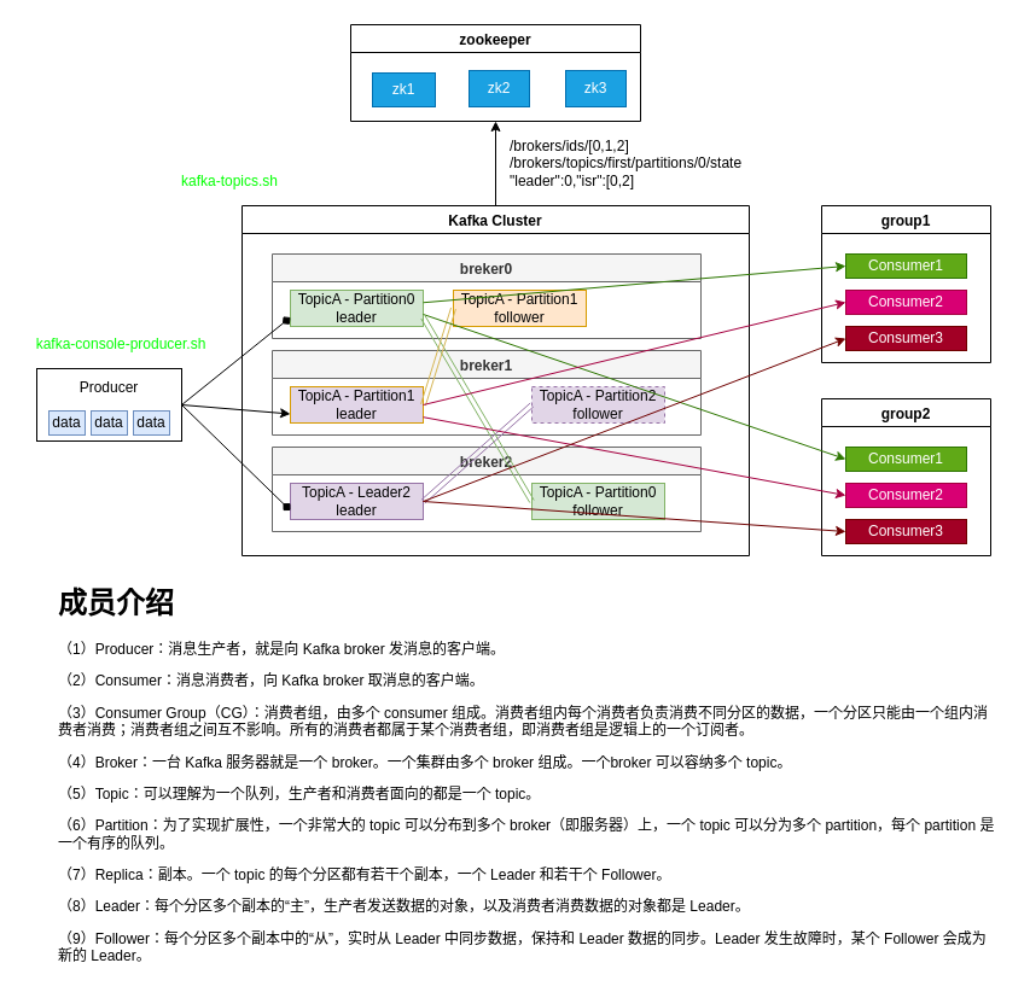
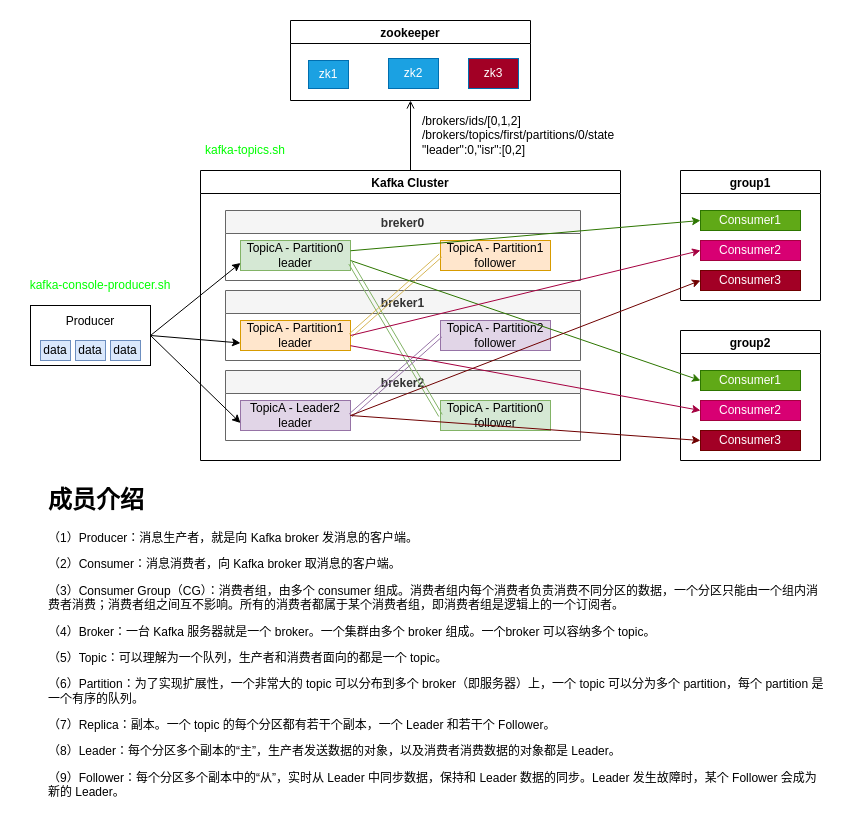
- <mxCell id="40" value="zk3" style="rounded=0;whiteSpace=wrap;html=1;fillColor=#1ba1e2;fontColor=#ffffff;strokeColor=#006EAF;" parent="37" vertex="1"><mxGeometry x="178" y="38" width="50" height="30" as="geometry" /></mxCell>
+ <mxCell id="40" value="zk3" style="rounded=0;whiteSpace=wrap;html=1;fillColor=#a20025;fontColor=#ffffff;strokeColor=#006EAF;" parent="37" vertex="1"><mxGeometry x="178" y="38" width="50" height="30" as="geometry" /></mxCell>
- <mxCell id="38" value="zk1" style="rounded=0;whiteSpace=wrap;html=1;fillColor=#1ba1e2;fontColor=#ffffff;strokeColor=#006EAF;" parent="37" vertex="1"><mxGeometry x="18" y="40" width="52" height="28" as="geometry" /></mxCell>
+ <mxCell id="38" value="zk1" style="rounded=0;whiteSpace=wrap;html=1;fillColor=#1ba1e2;fontColor=#ffffff;strokeColor=#006EAF;" parent="37" vertex="1"><mxGeometry x="18" y="40" width="40" height="28" as="geometry" /></mxCell>
- <mxCell id="2" value="" style="rounded=0;orthogonalLoop=1;jettySize=auto;html=1;elbow=vertical;exitX=0.5;exitY=0;exitDx=0;exitDy=0;entryX=0.5;entryY=1;entryDx=0;entryDy=0;" parent="1" source="3" target="37" edge="1"><mxGeometry relative="1" as="geometry" /></mxCell>
+ <mxCell id="2" value="" style="rounded=0;orthogonalLoop=1;jettySize=auto;html=1;elbow=vertical;exitX=0.5;exitY=0;exitDx=0;exitDy=0;entryX=0.5;entryY=1;entryDx=0;entryDy=0;endArrow=open;" parent="1" source="3" target="37" edge="1"><mxGeometry relative="1" as="geometry" /></mxCell>
- <mxCell id="44" value="kafka-topics.sh" style="text;html=1;strokeColor=none;fillColor=none;align=center;verticalAlign=middle;whiteSpace=wrap;rounded=0;shadow=1;fontColor=#00FF00;" parent="1" vertex="1"><mxGeometry x="135" y="140" width="110" height="20" as="geometry" /></mxCell>
+ <mxCell id="44" value="kafka-topics.sh" style="text;html=1;strokeColor=none;fillColor=none;align=center;verticalAlign=middle;whiteSpace=wrap;rounded=0;shadow=1;fontColor=#00FF00;" parent="1" vertex="1"><mxGeometry x="190" y="140" width="110" height="20" as="geometry" /></mxCell>
- <mxCell id="6" value="TopicA - Partition1&lt;br&gt;follower" style="rounded=0;whiteSpace=wrap;html=1;fillColor=#ffe6cc;strokeColor=#d79b00;" parent="4" vertex="1"><mxGeometry x="150" y="30" width="110" height="30" as="geometry" /></mxCell>
+ <mxCell id="6" value="TopicA - Partition1&lt;br&gt;follower" style="rounded=0;whiteSpace=wrap;html=1;fillColor=#ffe6cc;strokeColor=#d79b00;" parent="4" vertex="1"><mxGeometry x="215" y="30" width="110" height="30" as="geometry" /></mxCell>
- <mxCell id="20" value="" style="endArrow=diamond;html=1;rounded=0;entryX=0;entryY=0.75;entryDx=0;entryDy=0;exitX=1;exitY=0.5;exitDx=0;exitDy=0;" parent="1" source="16" target="5" edge="1"><mxGeometry width="50" height="50" relative="1" as="geometry"><mxPoint x="70" y="490" as="sourcePoint" /><mxPoint x="120" y="440" as="targetPoint" /></mxGeometry></mxCell>
+ <mxCell id="20" value="" style="endArrow=classic;html=1;rounded=0;entryX=0;entryY=0.75;entryDx=0;entryDy=0;exitX=1;exitY=0.5;exitDx=0;exitDy=0;" parent="1" source="16" target="5" edge="1"><mxGeometry width="50" height="50" relative="1" as="geometry"><mxPoint x="70" y="490" as="sourcePoint" /><mxPoint x="120" y="440" as="targetPoint" /></mxGeometry></mxCell>
- <mxCell id="8" value="TopicA - Partition1&lt;br&gt;leader" style="rounded=0;whiteSpace=wrap;html=1;fillColor=#e1d5e7;strokeColor=#d79b00;" parent="7" vertex="1"><mxGeometry x="15" y="30" width="110" height="30" as="geometry" /></mxCell>
+ <mxCell id="8" value="TopicA - Partition1&lt;br&gt;leader" style="rounded=0;whiteSpace=wrap;html=1;fillColor=#ffe6cc;strokeColor=#d79b00;" parent="7" vertex="1"><mxGeometry x="15" y="30" width="110" height="30" as="geometry" /></mxCell>
- <mxCell id="9" value="TopicA - Partition2&lt;br&gt;follower" style="rounded=0;whiteSpace=wrap;html=1;fillColor=#e1d5e7;strokeColor=#9673a6;dashed=1;" parent="7" vertex="1"><mxGeometry x="215" y="30" width="110" height="30" as="geometry" /></mxCell>
+ <mxCell id="9" value="TopicA - Partition2&lt;br&gt;follower" style="rounded=0;whiteSpace=wrap;html=1;fillColor=#e1d5e7;strokeColor=#9673a6;" parent="7" vertex="1"><mxGeometry x="215" y="30" width="110" height="30" as="geometry" /></mxCell>
- <mxCell id="22" value="" style="endArrow=diamond;html=1;rounded=0;entryX=0;entryY=0.75;entryDx=0;entryDy=0;exitX=1;exitY=0.5;exitDx=0;exitDy=0;" parent="1" source="16" target="11" edge="1"><mxGeometry width="50" height="50" relative="1" as="geometry"><mxPoint x="150" y="380" as="sourcePoint" /><mxPoint x="100" y="440" as="targetPoint" /></mxGeometry></mxCell>
+ <mxCell id="22" value="" style="endArrow=classic;html=1;rounded=0;entryX=0;entryY=0.75;entryDx=0;entryDy=0;exitX=1;exitY=0.5;exitDx=0;exitDy=0;" parent="1" source="16" target="11" edge="1"><mxGeometry width="50" height="50" relative="1" as="geometry"><mxPoint x="150" y="380" as="sourcePoint" /><mxPoint x="100" y="440" as="targetPoint" /></mxGeometry></mxCell>
